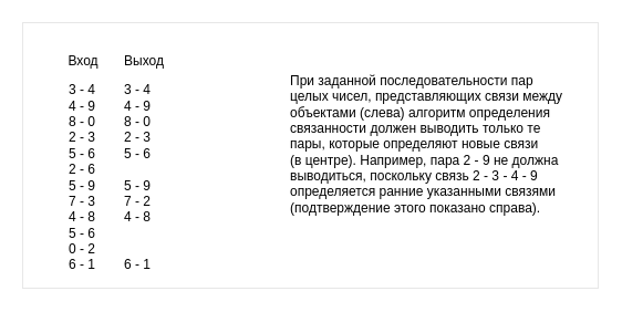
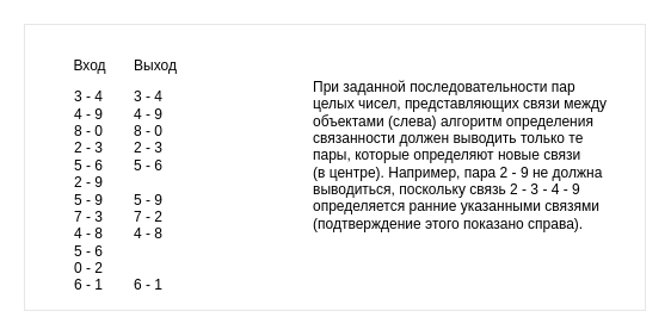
- <mxCell id="2" value="3 - 4&lt;div&gt;4 - 9&lt;/div&gt;&lt;div&gt;8 - 0&lt;/div&gt;&lt;div&gt;2 - 3&lt;/div&gt;&lt;div&gt;5 - 6&lt;/div&gt;&lt;div&gt;2 - 6&lt;/div&gt;&lt;div&gt;5 - 9&lt;/div&gt;&lt;div&gt;7 - 3&lt;/div&gt;&lt;div&gt;4 - 8&lt;/div&gt;&lt;div&gt;5 - 6&lt;/div&gt;&lt;div&gt;0 - 2&lt;/div&gt;&lt;div&gt;6 - 1&lt;/div&gt;" style="text;html=1;align=left;verticalAlign=middle;whiteSpace=wrap;rounded=0;" parent="1" vertex="1"><mxGeometry x="60" y="60" width="40" height="200" as="geometry" /></mxCell>
+ <mxCell id="2" value="3 - 4&lt;div&gt;4 - 9&lt;/div&gt;&lt;div&gt;8 - 0&lt;/div&gt;&lt;div&gt;2 - 3&lt;/div&gt;&lt;div&gt;5 - 6&lt;/div&gt;&lt;div&gt;2 - 9&lt;/div&gt;&lt;div&gt;5 - 9&lt;/div&gt;&lt;div&gt;7 - 3&lt;/div&gt;&lt;div&gt;4 - 8&lt;/div&gt;&lt;div&gt;5 - 6&lt;/div&gt;&lt;div&gt;0 - 2&lt;/div&gt;&lt;div&gt;6 - 1&lt;/div&gt;" style="text;html=1;align=left;verticalAlign=middle;whiteSpace=wrap;rounded=0;" parent="1" vertex="1"><mxGeometry x="60" y="60" width="40" height="200" as="geometry" /></mxCell>
